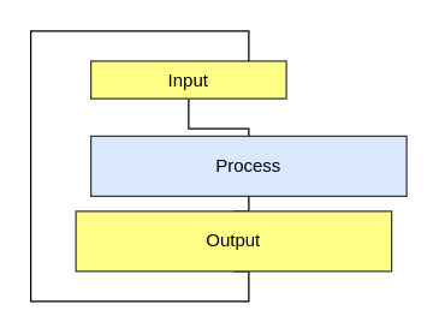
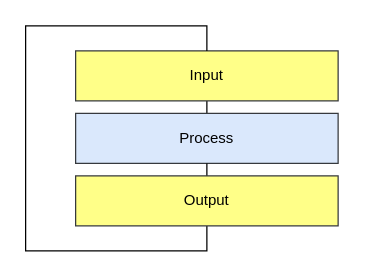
- <mxCell id="3" value="Input" style="rounded=0;whiteSpace=wrap;html=1;strokeColor=#36393d;fillColor=#ffff88;fontColor=#000000;" parent="1" vertex="1"><mxGeometry x="60" y="40" width="130" height="25" as="geometry" /></mxCell>
+ <mxCell id="3" value="Input" style="rounded=0;whiteSpace=wrap;html=1;strokeColor=#36393d;fillColor=#ffff88;fontColor=#000000;" parent="1" vertex="1"><mxGeometry x="60" y="40" width="210" height="40" as="geometry" /></mxCell>
- <mxCell id="7" value="Output" style="rounded=0;whiteSpace=wrap;html=1;strokeColor=#36393d;fillColor=#ffff88;fontColor=#000000;" vertex="1" parent="1"><mxGeometry x="50" y="140" width="210" height="40" as="geometry" /></mxCell>
+ <mxCell id="7" value="Output" style="rounded=0;whiteSpace=wrap;html=1;strokeColor=#36393d;fillColor=#ffff88;fontColor=#000000;" vertex="1" parent="1"><mxGeometry x="60" y="140" width="210" height="40" as="geometry" /></mxCell>
